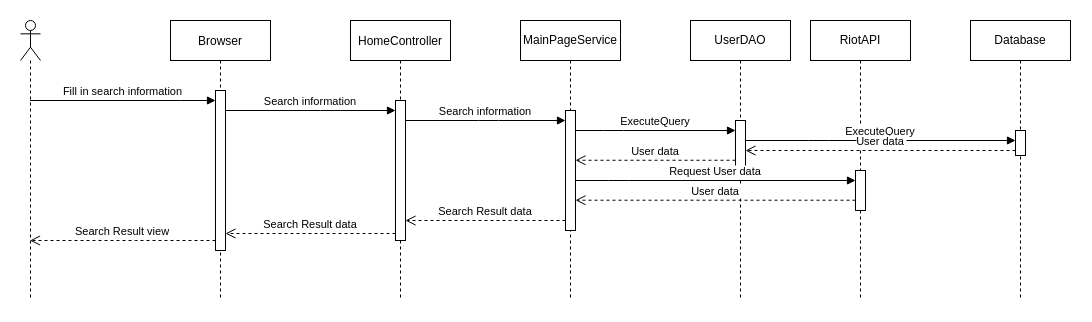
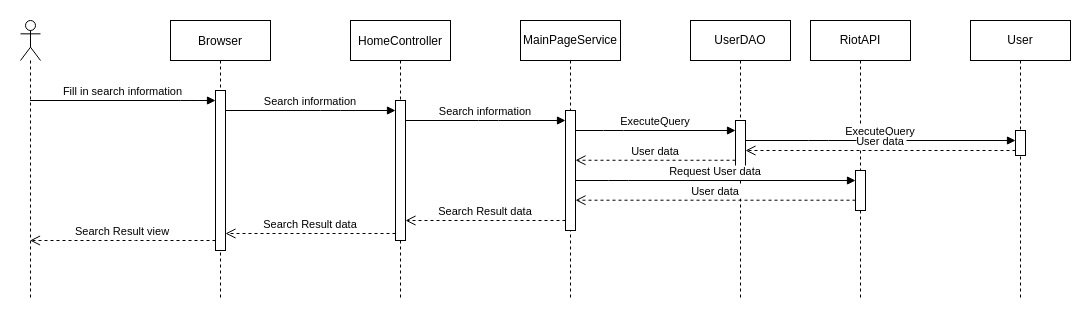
- <mxCell id="23" value="Database" style="shape=umlLifeline;perimeter=lifelinePerimeter;whiteSpace=wrap;html=1;container=1;collapsible=0;recursiveResize=0;outlineConnect=0;" parent="1" vertex="1"><mxGeometry x="970" y="20" width="100" height="280" as="geometry" /></mxCell>
+ <mxCell id="23" value="User" style="shape=umlLifeline;perimeter=lifelinePerimeter;whiteSpace=wrap;html=1;container=1;collapsible=0;recursiveResize=0;outlineConnect=0;" parent="1" vertex="1"><mxGeometry x="970" y="20" width="100" height="280" as="geometry" /></mxCell>
